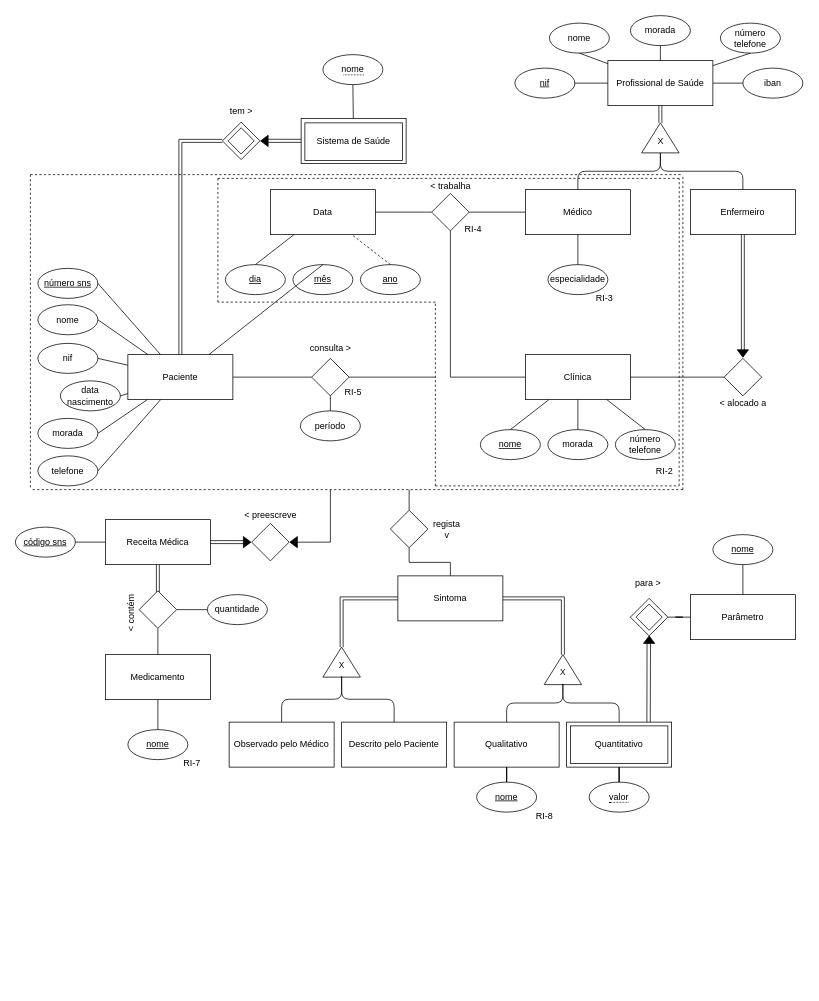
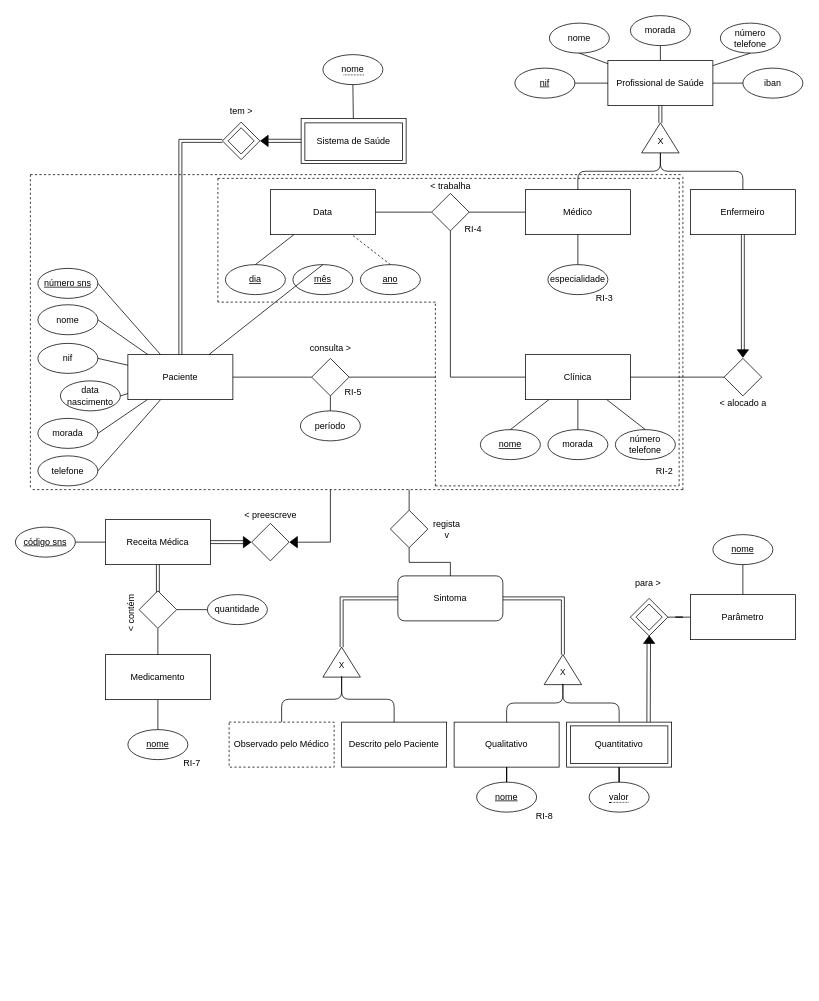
- <mxCell id="123" value="Sintoma" style="whiteSpace=wrap;html=1;align=center;fillColor=none;" vertex="1" parent="1"><mxGeometry x="530" y="767" width="140" height="60" as="geometry" /></mxCell>
+ <mxCell id="123" value="Sintoma" style="whiteSpace=wrap;html=1;align=center;fillColor=none;rounded=1;" vertex="1" parent="1"><mxGeometry x="530" y="767" width="140" height="60" as="geometry" /></mxCell>
- <mxCell id="136" value="Observado pelo Médico" style="whiteSpace=wrap;html=1;align=center;fillColor=none;" vertex="1" parent="1"><mxGeometry x="305" y="962" width="140" height="60" as="geometry" /></mxCell>
+ <mxCell id="136" value="Observado pelo Médico" style="whiteSpace=wrap;html=1;align=center;fillColor=none;dashed=1;" vertex="1" parent="1"><mxGeometry x="305" y="962" width="140" height="60" as="geometry" /></mxCell>
